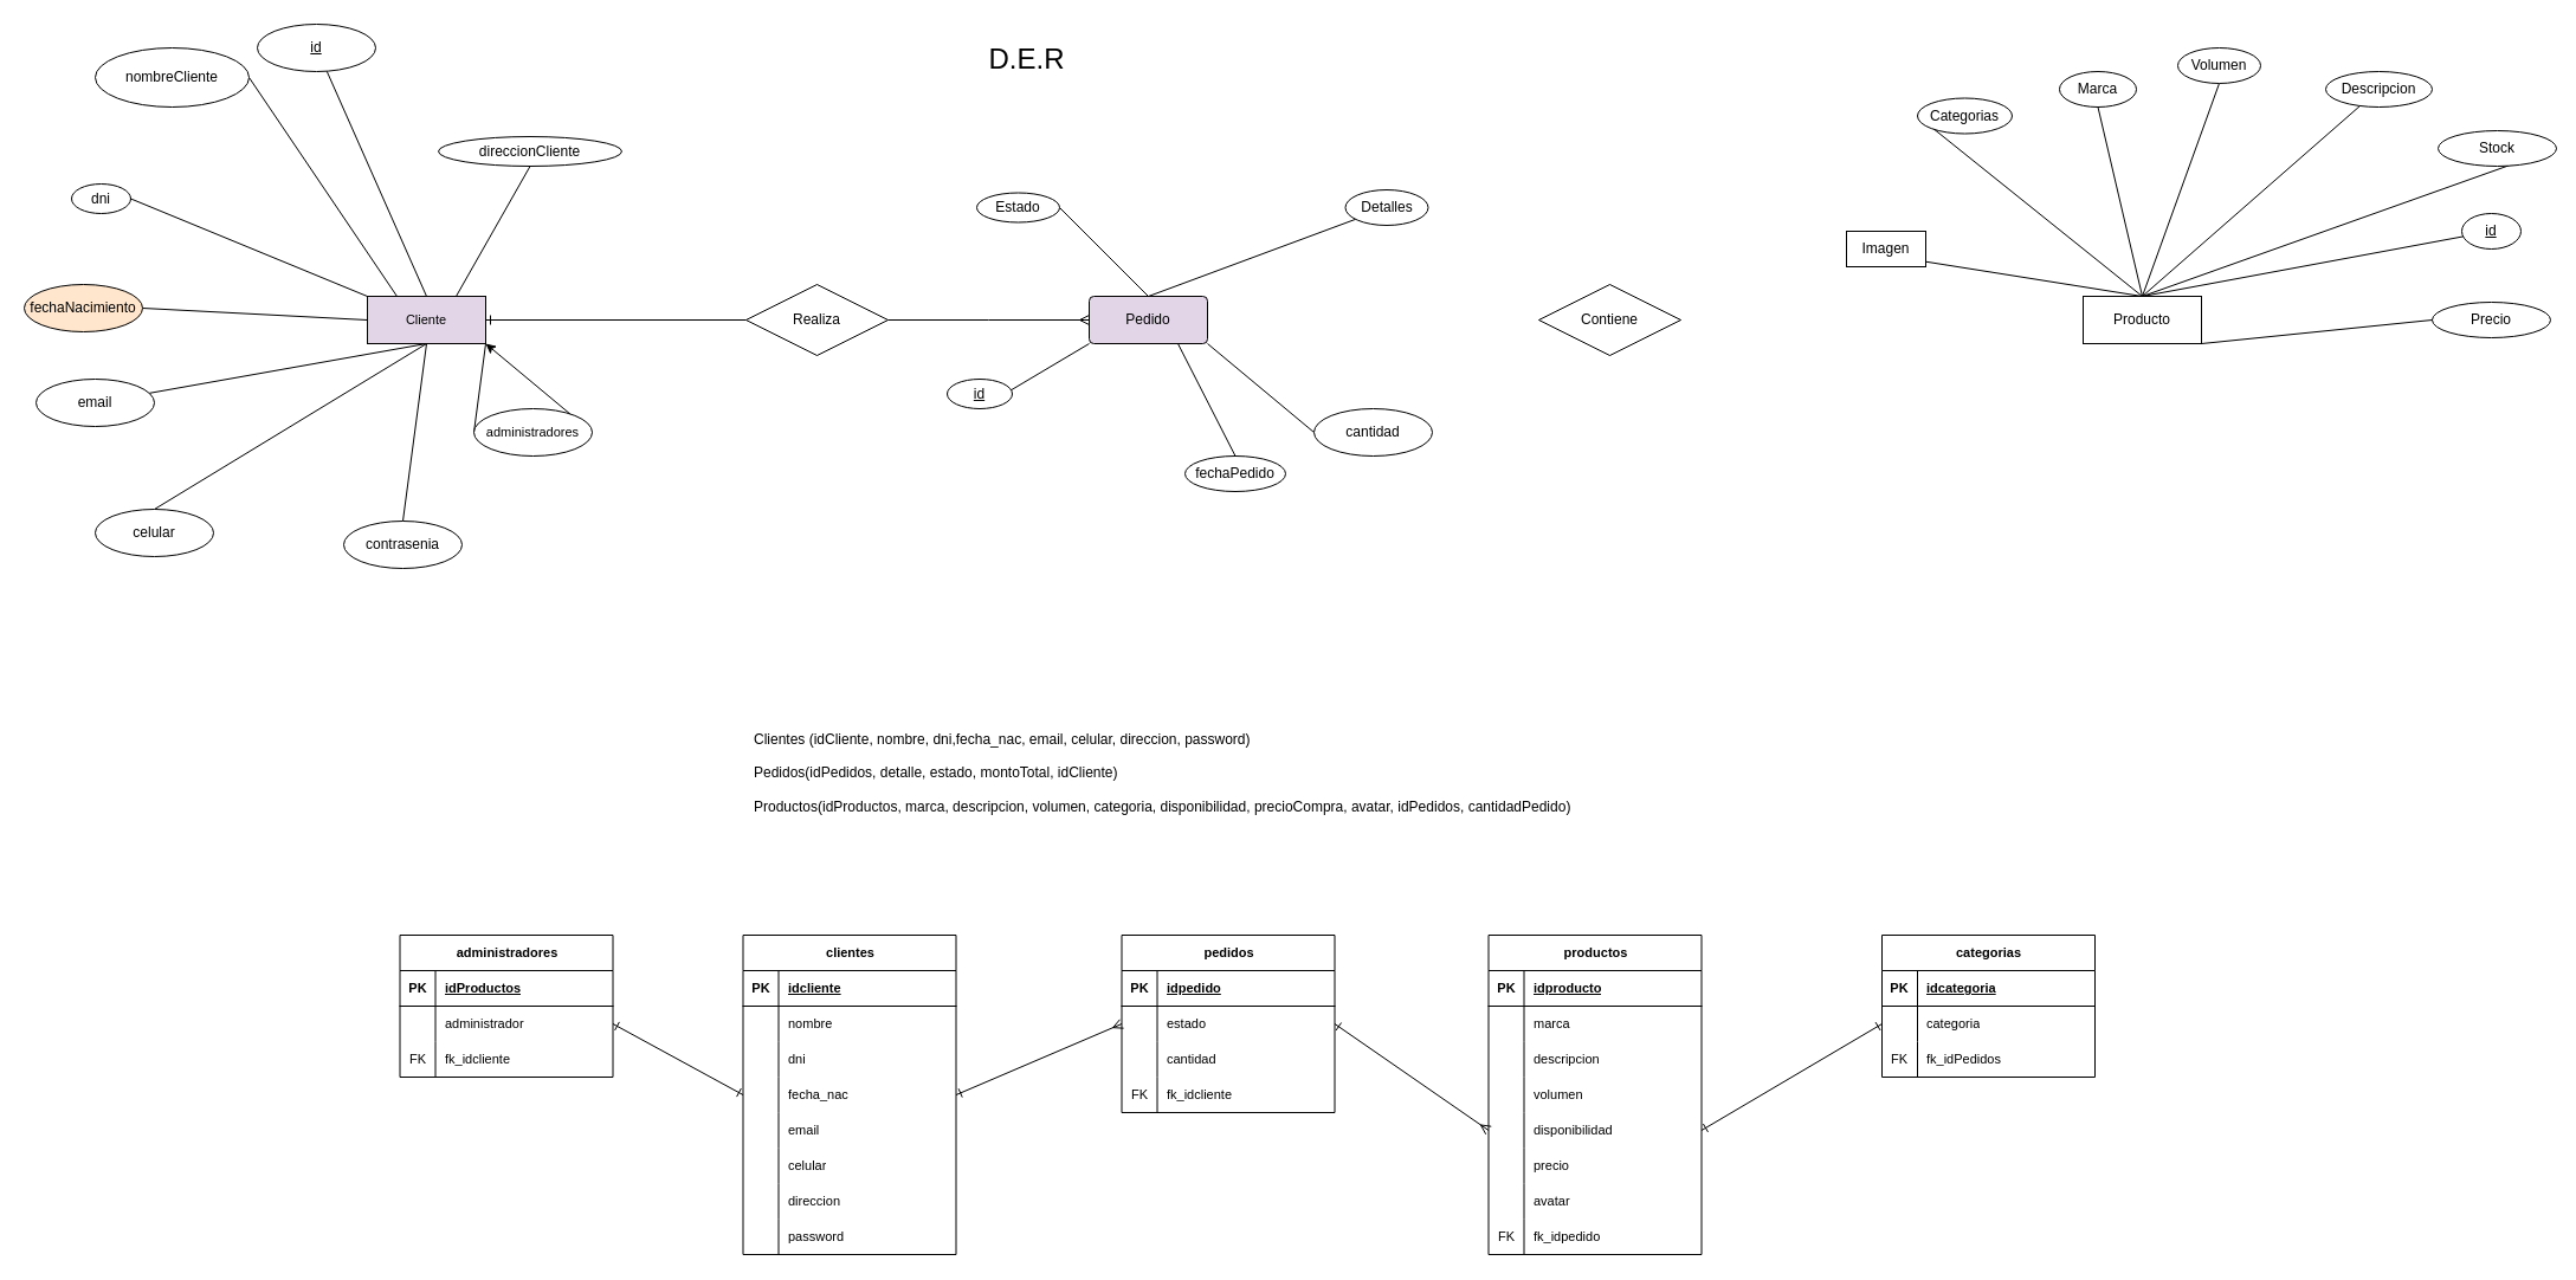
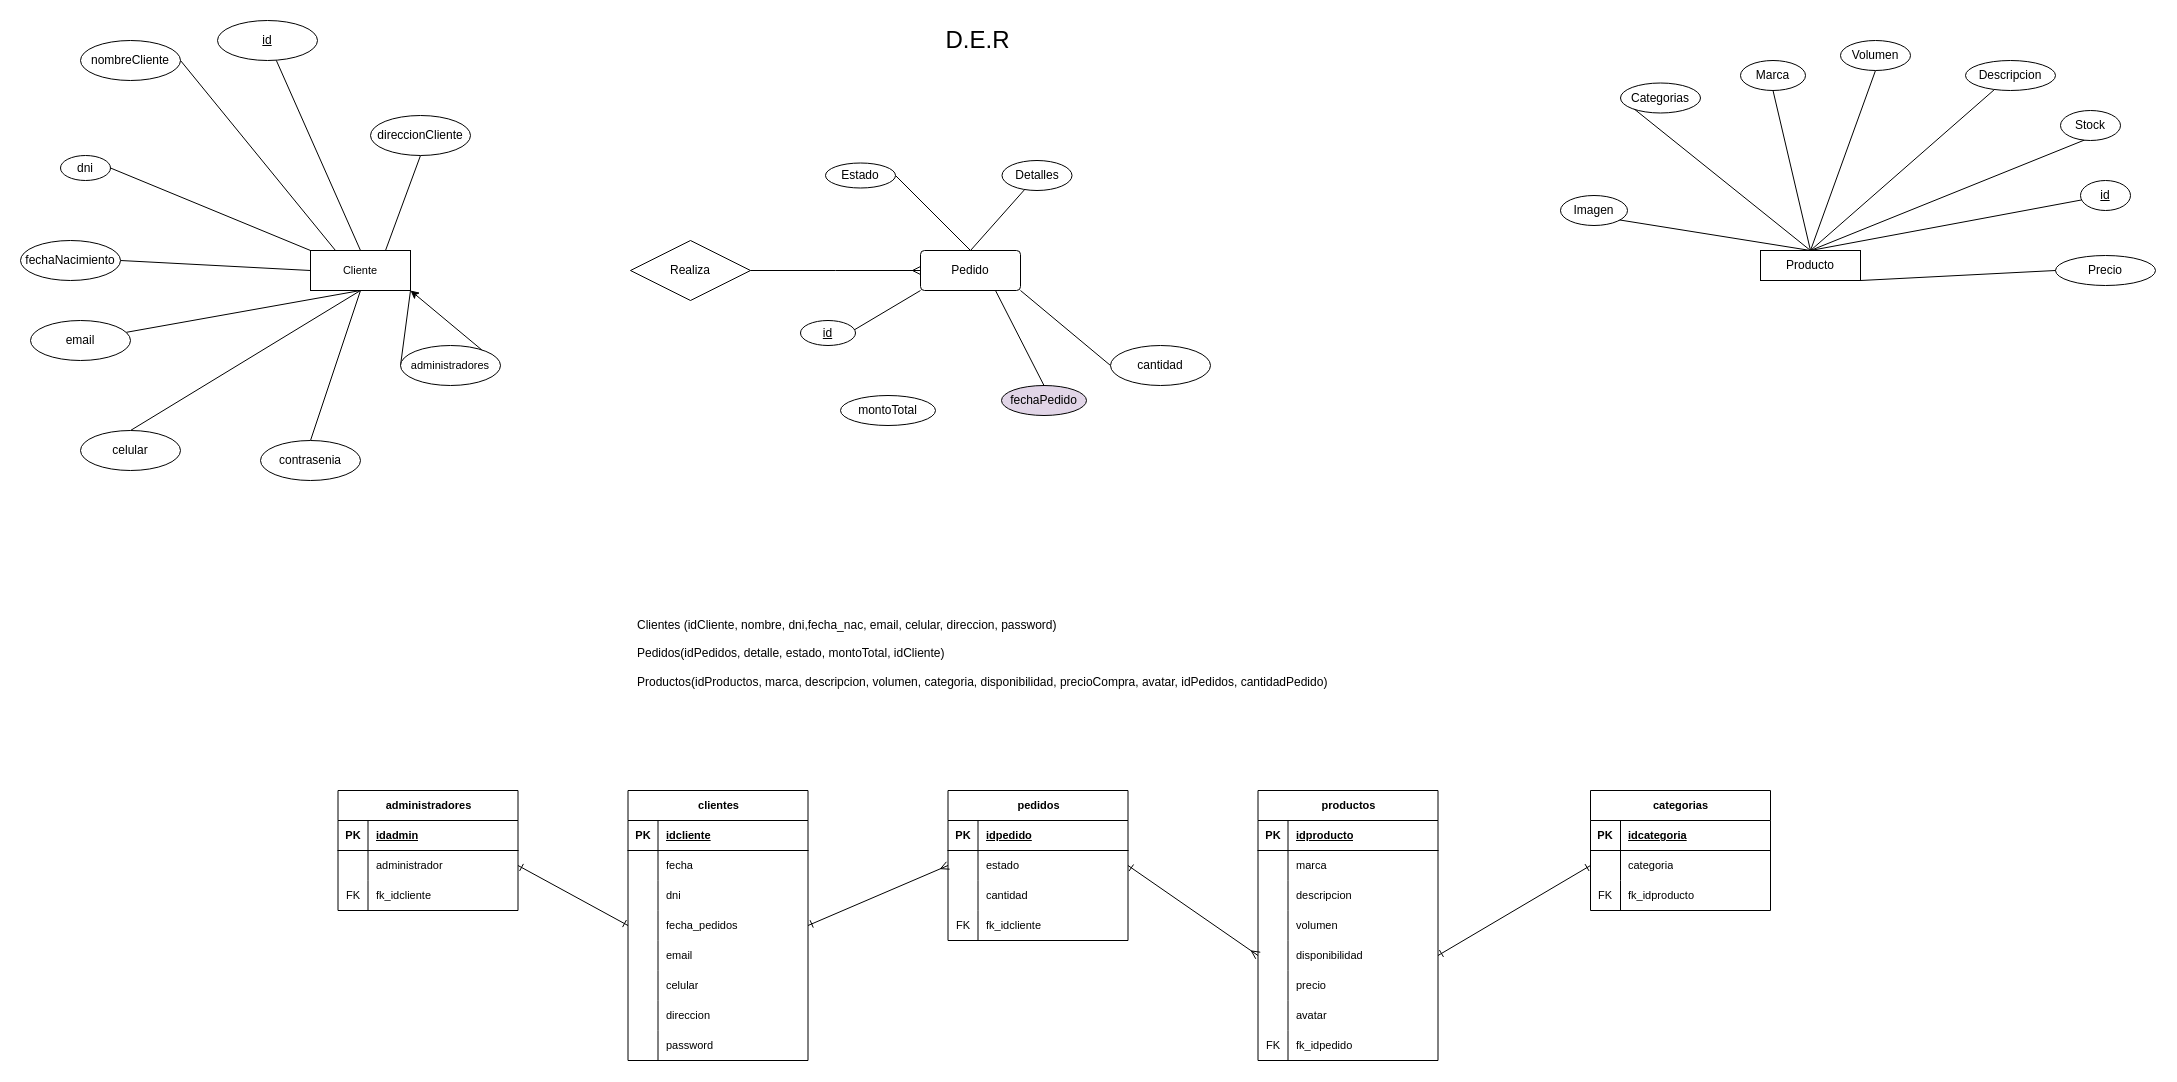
- <mxCell id="132" value="&lt;font style=&quot;font-size: 24px;&quot;&gt;D.E.R&lt;/font&gt;" style="text;html=1;align=center;verticalAlign=middle;resizable=0;points=[];autosize=1;strokeColor=none;fillColor=none;fontFamily=Helvetica;fontSize=11;fontColor=default;labelBackgroundColor=default;" vertex="1" parent="1"><mxGeometry x="821.5" y="30" width="90" height="40" as="geometry" /></mxCell>
+ <mxCell id="132" value="&lt;font style=&quot;font-size: 24px;&quot;&gt;D.E.R&lt;/font&gt;" style="text;html=1;align=center;verticalAlign=middle;resizable=0;points=[];autosize=1;strokeColor=none;fillColor=none;fontFamily=Helvetica;fontSize=11;fontColor=default;labelBackgroundColor=default;" vertex="1" parent="1"><mxGeometry x="931.5" width="90" height="40" as="geometry" y="20" /></mxCell>
- <mxCell id="26" value="&lt;font style=&quot;font-size: 12px;&quot;&gt;nombreCliente&lt;/font&gt;" style="ellipse;whiteSpace=wrap;html=1;align=center;fontFamily=Helvetica;fontSize=11;fontColor=default;" parent="1" vertex="1"><mxGeometry x="80" y="40" width="130" height="50" as="geometry" /></mxCell>
+ <mxCell id="26" value="&lt;font style=&quot;font-size: 12px;&quot;&gt;nombreCliente&lt;/font&gt;" style="ellipse;whiteSpace=wrap;html=1;align=center;fontFamily=Helvetica;fontSize=11;fontColor=default;" parent="1" vertex="1"><mxGeometry x="80" y="40" width="100" height="40" as="geometry" /></mxCell>
- <mxCell id="16" value="Stock" style="ellipse;whiteSpace=wrap;html=1;align=center;" parent="1" vertex="1"><mxGeometry x="2060" y="110" width="100" height="30" as="geometry" /></mxCell>
+ <mxCell id="16" value="Stock" style="ellipse;whiteSpace=wrap;html=1;align=center;" parent="1" vertex="1"><mxGeometry x="2060" y="110" width="60" height="30" as="geometry" /></mxCell>
- <mxCell id="24" value="&lt;font style=&quot;font-size: 12px;&quot;&gt;direccionCliente&lt;/font&gt;" style="ellipse;whiteSpace=wrap;html=1;align=center;fontFamily=Helvetica;fontSize=11;fontColor=default;" parent="1" vertex="1"><mxGeometry x="370" y="115" width="155" height="25" as="geometry" /></mxCell>
+ <mxCell id="24" value="&lt;font style=&quot;font-size: 12px;&quot;&gt;direccionCliente&lt;/font&gt;" style="ellipse;whiteSpace=wrap;html=1;align=center;fontFamily=Helvetica;fontSize=11;fontColor=default;" parent="1" vertex="1"><mxGeometry x="370" y="115" width="100" height="40" as="geometry" /></mxCell>
- <mxCell id="40" value="&lt;font style=&quot;font-size: 12px;&quot;&gt;Detalles&lt;/font&gt;" style="ellipse;whiteSpace=wrap;html=1;align=center;fontFamily=Helvetica;fontSize=11;fontColor=default;" parent="1" vertex="1"><mxGeometry x="1136.5" y="160" width="70" height="30" as="geometry" /></mxCell>
+ <mxCell id="40" value="&lt;font style=&quot;font-size: 12px;&quot;&gt;Detalles&lt;/font&gt;" style="ellipse;whiteSpace=wrap;html=1;align=center;fontFamily=Helvetica;fontSize=11;fontColor=default;" parent="1" vertex="1"><mxGeometry x="1001.5" y="160" width="70" height="30" as="geometry" /></mxCell>
- <mxCell id="13" value="Imagen" style="whiteSpace=wrap;html=1;align=center;rounded=0;" parent="1" vertex="1"><mxGeometry x="1560" y="195" width="67" height="30" as="geometry" /></mxCell>
+ <mxCell id="13" value="Imagen" style="ellipse;whiteSpace=wrap;html=1;align=center;" parent="1" vertex="1"><mxGeometry x="1560" y="195" width="67" height="30" as="geometry" /></mxCell>
- <mxCell id="34" value="&lt;font style=&quot;font-size: 12px;&quot;&gt;fechaNacimiento&lt;/font&gt;" style="ellipse;whiteSpace=wrap;html=1;align=center;fontFamily=Helvetica;fontSize=11;fontColor=default;fillColor=#ffe6cc;" parent="1" vertex="1"><mxGeometry x="20" y="240" width="100" height="40" as="geometry" /></mxCell>
+ <mxCell id="34" value="&lt;font style=&quot;font-size: 12px;&quot;&gt;fechaNacimiento&lt;/font&gt;" style="ellipse;whiteSpace=wrap;html=1;align=center;fontFamily=Helvetica;fontSize=11;fontColor=default;" parent="1" vertex="1"><mxGeometry x="20" y="240" width="100" height="40" as="geometry" /></mxCell>
- <mxCell id="20" value="Cliente" style="whiteSpace=wrap;html=1;align=center;fontFamily=Helvetica;fontSize=11;fontColor=default;fillColor=#e1d5e7;" parent="1" vertex="1"><mxGeometry x="310" y="250" width="100" height="40" as="geometry" /></mxCell>
+ <mxCell id="20" value="Cliente" style="whiteSpace=wrap;html=1;align=center;fontFamily=Helvetica;fontSize=11;fontColor=default;" parent="1" vertex="1"><mxGeometry x="310" y="250" width="100" height="40" as="geometry" /></mxCell>
- <mxCell id="45" value="" style="edgeStyle=orthogonalEdgeStyle;rounded=0;orthogonalLoop=1;jettySize=auto;html=1;startArrow=none;startFill=0;endArrow=ERone;endFill=0;entryX=1;entryY=0.5;entryDx=0;entryDy=0;" parent="1" source="47" target="20" edge="1"><mxGeometry relative="1" as="geometry"><mxPoint x="540" y="270" as="targetPoint" /></mxGeometry></mxCell>
- <mxCell id="8" value="Pedido" style="rounded=1;arcSize=10;whiteSpace=wrap;html=1;align=center;fillColor=#e1d5e7;" parent="1" vertex="1"><mxGeometry x="920" y="250" width="100" height="40" as="geometry" /></mxCell>
+ <mxCell id="8" value="Pedido" style="rounded=1;arcSize=10;whiteSpace=wrap;html=1;align=center;" parent="1" vertex="1"><mxGeometry x="920" y="250" width="100" height="40" as="geometry" /></mxCell>
- <mxCell id="49" value="Contiene" style="shape=rhombus;perimeter=rhombusPerimeter;whiteSpace=wrap;html=1;align=center;" parent="1" vertex="1"><mxGeometry x="1300" y="240" width="120" height="60" as="geometry" /></mxCell>
- <mxCell id="48" value="Producto" style="whiteSpace=wrap;html=1;align=center;" parent="1" vertex="1"><mxGeometry x="1760" y="250" width="100" height="40" as="geometry" /></mxCell>
+ <mxCell id="48" value="Producto" style="whiteSpace=wrap;html=1;align=center;" parent="1" vertex="1"><mxGeometry x="1760" y="250" width="100" height="30" as="geometry" /></mxCell>
- <mxCell id="14" value="fechaPedido" style="ellipse;whiteSpace=wrap;html=1;align=center;" parent="1" vertex="1"><mxGeometry x="1001" y="385" width="85" height="30" as="geometry" /></mxCell>
+ <mxCell id="14" value="fechaPedido" style="ellipse;whiteSpace=wrap;html=1;align=center;fillColor=#e1d5e7;" parent="1" vertex="1"><mxGeometry x="1001" y="385" width="85" height="30" as="geometry" /></mxCell>
+ <mxCell id="19" value="montoTotal" style="ellipse;whiteSpace=wrap;html=1;align=center;" parent="1" vertex="1"><mxGeometry x="840" y="395" width="95" height="30" as="geometry" /></mxCell>
- <mxCell id="32" value="&lt;font style=&quot;font-size: 12px;&quot;&gt;contrasenia&lt;/font&gt;" style="ellipse;whiteSpace=wrap;html=1;align=center;fontFamily=Helvetica;fontSize=11;fontColor=default;" parent="1" vertex="1"><mxGeometry x="290" y="440" width="100" height="40" as="geometry" /></mxCell>
+ <mxCell id="32" value="&lt;font style=&quot;font-size: 12px;&quot;&gt;contrasenia&lt;/font&gt;" style="ellipse;whiteSpace=wrap;html=1;align=center;fontFamily=Helvetica;fontSize=11;fontColor=default;" parent="1" vertex="1"><mxGeometry x="260" y="440" width="100" height="40" as="geometry" /></mxCell>
- <mxCell id="124" value="idProductos" style="shape=partialRectangle;connectable=0;fillColor=none;top=0;left=0;bottom=0;right=0;align=left;spacingLeft=6;fontStyle=5;overflow=hidden;whiteSpace=wrap;html=1;fontFamily=Helvetica;fontSize=11;fontColor=default;labelBackgroundColor=default;" vertex="1" parent="122"><mxGeometry x="30" width="150" height="30" as="geometry"><mxRectangle width="150" height="30" as="alternateBounds" /></mxGeometry></mxCell>
+ <mxCell id="124" value="idadmin" style="shape=partialRectangle;connectable=0;fillColor=none;top=0;left=0;bottom=0;right=0;align=left;spacingLeft=6;fontStyle=5;overflow=hidden;whiteSpace=wrap;html=1;fontFamily=Helvetica;fontSize=11;fontColor=default;labelBackgroundColor=default;" vertex="1" parent="122"><mxGeometry x="30" width="150" height="30" as="geometry"><mxRectangle width="150" height="30" as="alternateBounds" /></mxGeometry></mxCell>
- <mxCell id="62" value="nombre" style="shape=partialRectangle;connectable=0;fillColor=none;top=0;left=0;bottom=0;right=0;align=left;spacingLeft=6;overflow=hidden;whiteSpace=wrap;html=1;fontFamily=Helvetica;fontSize=11;fontColor=default;labelBackgroundColor=default;" vertex="1" parent="60"><mxGeometry x="30" width="150" height="30" as="geometry"><mxRectangle width="150" height="30" as="alternateBounds" /></mxGeometry></mxCell>
+ <mxCell id="62" value="fecha" style="shape=partialRectangle;connectable=0;fillColor=none;top=0;left=0;bottom=0;right=0;align=left;spacingLeft=6;overflow=hidden;whiteSpace=wrap;html=1;fontFamily=Helvetica;fontSize=11;fontColor=default;labelBackgroundColor=default;" vertex="1" parent="60"><mxGeometry x="30" width="150" height="30" as="geometry"><mxRectangle width="150" height="30" as="alternateBounds" /></mxGeometry></mxCell>
- <mxCell id="142" value="fk_idPedidos" style="shape=partialRectangle;connectable=0;fillColor=none;top=0;left=0;bottom=0;right=0;align=left;spacingLeft=6;fontStyle=0;overflow=hidden;whiteSpace=wrap;html=1;fontFamily=Helvetica;fontSize=11;fontColor=default;labelBackgroundColor=default;" vertex="1" parent="140"><mxGeometry x="30" width="150" height="30" as="geometry"><mxRectangle width="150" height="30" as="alternateBounds" /></mxGeometry></mxCell>
+ <mxCell id="142" value="fk_idproducto" style="shape=partialRectangle;connectable=0;fillColor=none;top=0;left=0;bottom=0;right=0;align=left;spacingLeft=6;fontStyle=0;overflow=hidden;whiteSpace=wrap;html=1;fontFamily=Helvetica;fontSize=11;fontColor=default;labelBackgroundColor=default;" vertex="1" parent="140"><mxGeometry x="30" width="150" height="30" as="geometry"><mxRectangle width="150" height="30" as="alternateBounds" /></mxGeometry></mxCell>
- <mxCell id="68" value="fecha_nac" style="shape=partialRectangle;connectable=0;fillColor=none;top=0;left=0;bottom=0;right=0;align=left;spacingLeft=6;overflow=hidden;whiteSpace=wrap;html=1;fontFamily=Helvetica;fontSize=11;fontColor=default;labelBackgroundColor=default;" vertex="1" parent="66"><mxGeometry x="30" width="150" height="30" as="geometry"><mxRectangle width="150" height="30" as="alternateBounds" /></mxGeometry></mxCell>
+ <mxCell id="68" value="fecha_pedidos" style="shape=partialRectangle;connectable=0;fillColor=none;top=0;left=0;bottom=0;right=0;align=left;spacingLeft=6;overflow=hidden;whiteSpace=wrap;html=1;fontFamily=Helvetica;fontSize=11;fontColor=default;labelBackgroundColor=default;" vertex="1" parent="66"><mxGeometry x="30" width="150" height="30" as="geometry"><mxRectangle width="150" height="30" as="alternateBounds" /></mxGeometry></mxCell>
